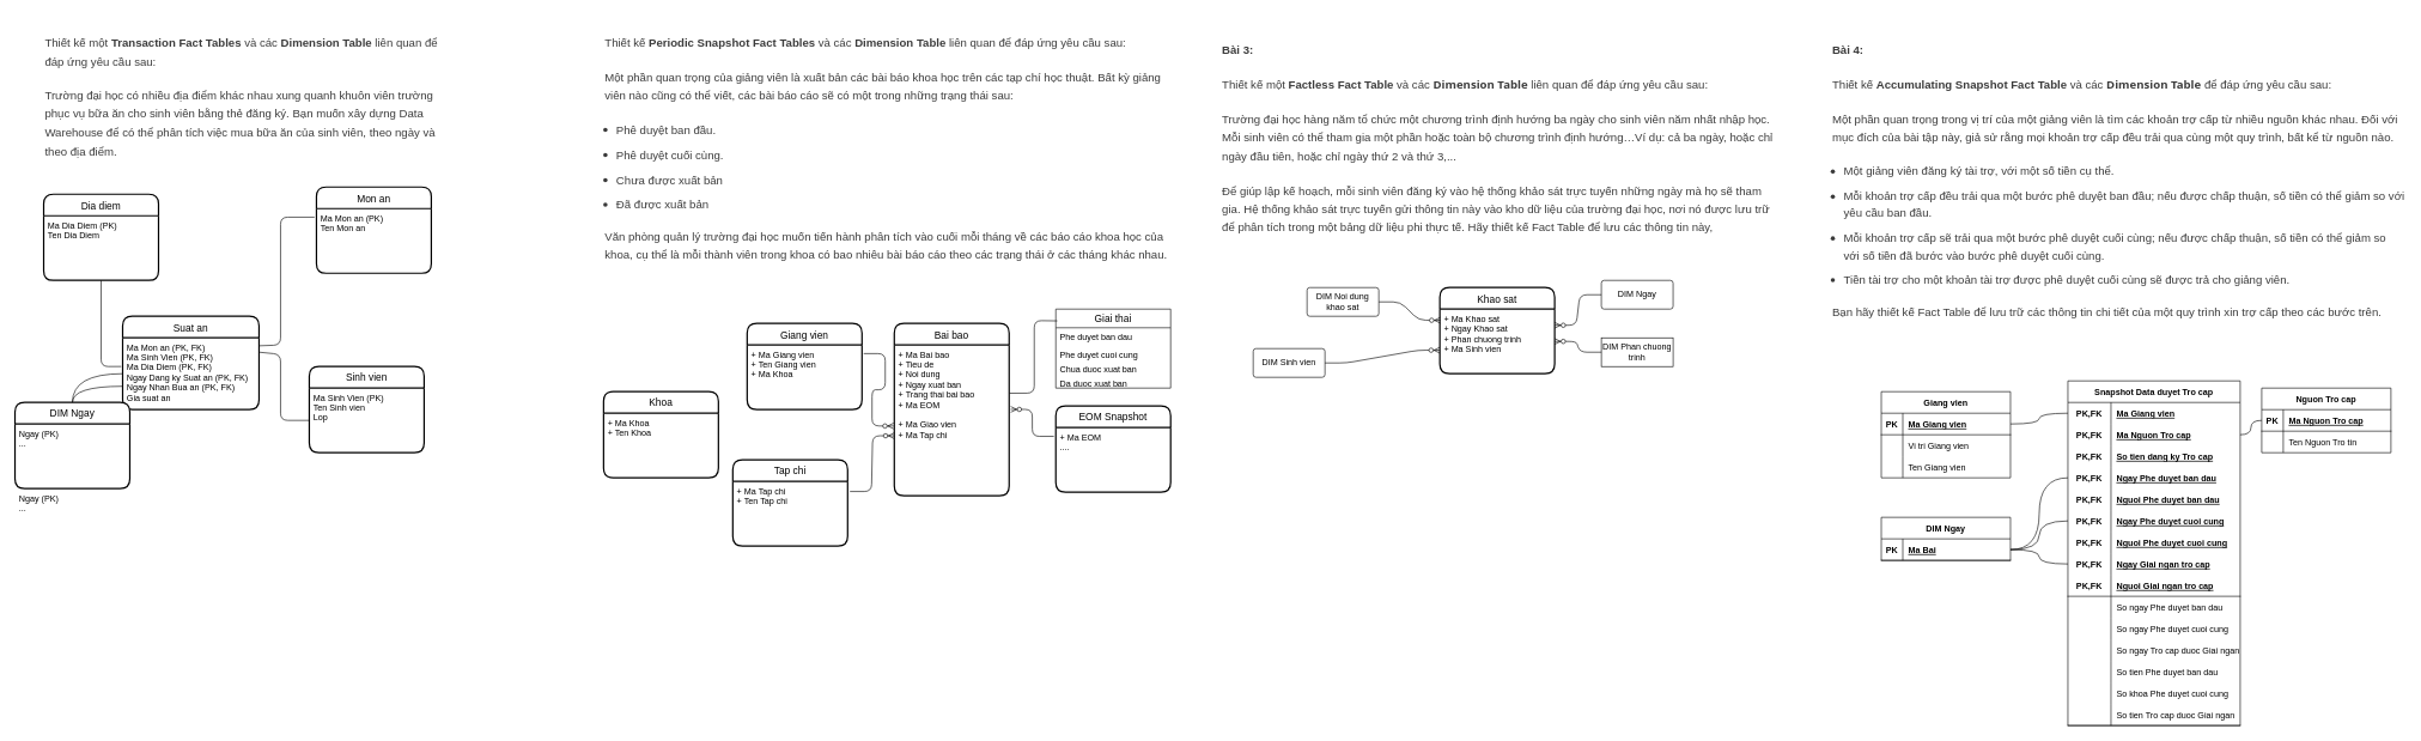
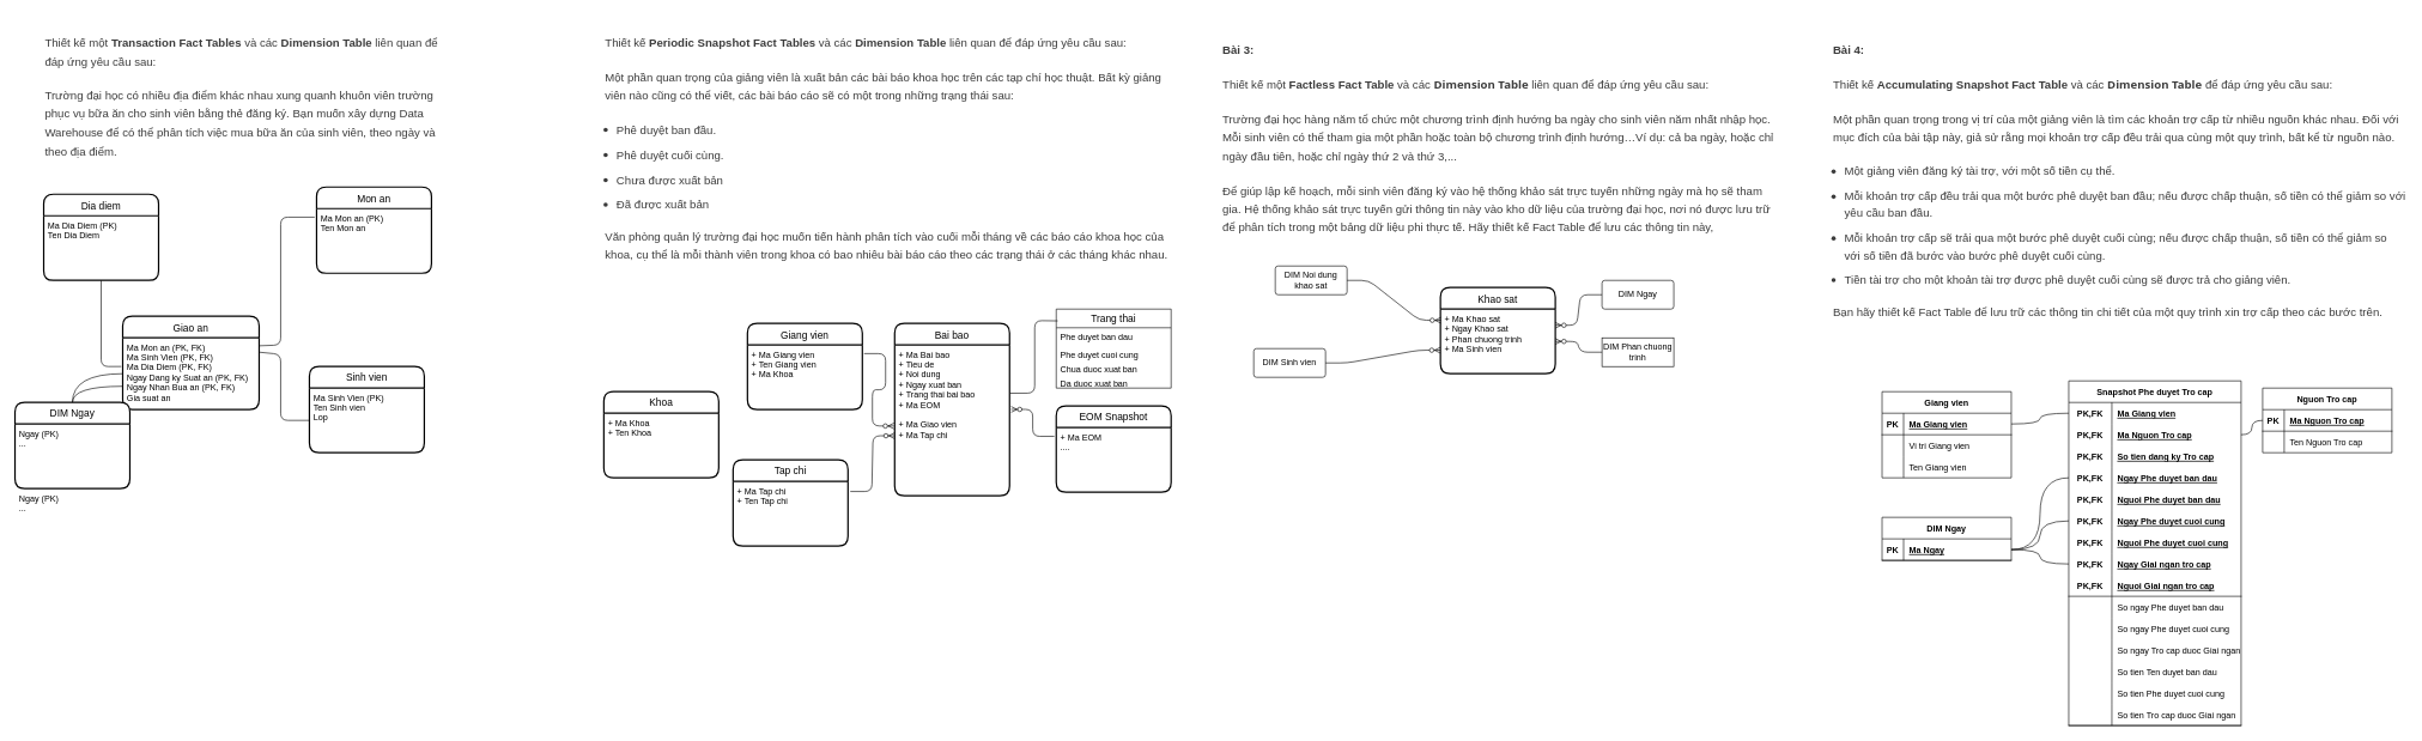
- <mxCell id="38" value="DIM Noi dung khao sat" style="rounded=1;arcSize=10;whiteSpace=wrap;html=1;align=center;" vertex="1" parent="1"><mxGeometry x="1820" y="400" width="100" height="40" as="geometry" /></mxCell>
+ <mxCell id="38" value="DIM Noi dung khao sat" style="rounded=1;arcSize=10;whiteSpace=wrap;html=1;align=center;" vertex="1" parent="1"><mxGeometry x="1775" y="370" width="100" height="40" as="geometry" /></mxCell>
- <mxCell id="25" value="Giai thai" style="swimlane;fontStyle=0;childLayout=stackLayout;horizontal=1;startSize=26;horizontalStack=0;resizeParent=1;resizeParentMax=0;resizeLast=0;collapsible=1;marginBottom=0;align=center;fontSize=14;" vertex="1" parent="1"><mxGeometry x="1470" y="430" width="160" height="110" as="geometry"><mxRectangle x="1500" y="430" width="100" height="30" as="alternateBounds" /></mxGeometry></mxCell>
+ <mxCell id="25" value="Trang thai" style="swimlane;fontStyle=0;childLayout=stackLayout;horizontal=1;startSize=26;horizontalStack=0;resizeParent=1;resizeParentMax=0;resizeLast=0;collapsible=1;marginBottom=0;align=center;fontSize=14;" vertex="1" parent="1"><mxGeometry x="1470" y="430" width="160" height="110" as="geometry"><mxRectangle x="1500" y="430" width="100" height="30" as="alternateBounds" /></mxGeometry></mxCell>
- <mxCell id="7" value="Suat an" style="swimlane;childLayout=stackLayout;horizontal=1;startSize=30;horizontalStack=0;rounded=1;fontSize=14;fontStyle=0;strokeWidth=2;resizeParent=0;resizeLast=1;shadow=0;dashed=0;align=center;" vertex="1" parent="1"><mxGeometry x="170" y="440" width="190" height="130" as="geometry" /></mxCell>
+ <mxCell id="7" value="Giao an" style="swimlane;childLayout=stackLayout;horizontal=1;startSize=30;horizontalStack=0;rounded=1;fontSize=14;fontStyle=0;strokeWidth=2;resizeParent=0;resizeLast=1;shadow=0;dashed=0;align=center;" vertex="1" parent="1"><mxGeometry x="170" y="440" width="190" height="130" as="geometry" /></mxCell>
- <mxCell id="67" value="Snapshot Data duyet Tro cap" style="shape=table;startSize=30;container=1;collapsible=1;childLayout=tableLayout;fixedRows=1;rowLines=0;fontStyle=1;align=center;resizeLast=1;" vertex="1" parent="1"><mxGeometry x="2880" y="530" width="240" height="480" as="geometry" /></mxCell>
+ <mxCell id="67" value="Snapshot Phe duyet Tro cap" style="shape=table;startSize=30;container=1;collapsible=1;childLayout=tableLayout;fixedRows=1;rowLines=0;fontStyle=1;align=center;resizeLast=1;" vertex="1" parent="1"><mxGeometry x="2880" y="530" width="240" height="480" as="geometry" /></mxCell>
- <mxCell id="62" value="Ten Nguon Tro tin" style="shape=partialRectangle;connectable=0;fillColor=none;top=0;left=0;bottom=0;right=0;align=left;spacingLeft=6;overflow=hidden;" vertex="1" parent="60"><mxGeometry x="30" width="150" height="30" as="geometry"><mxRectangle width="150" height="30" as="alternateBounds" /></mxGeometry></mxCell>
+ <mxCell id="62" value="Ten Nguon Tro cap" style="shape=partialRectangle;connectable=0;fillColor=none;top=0;left=0;bottom=0;right=0;align=left;spacingLeft=6;overflow=hidden;" vertex="1" parent="60"><mxGeometry x="30" width="150" height="30" as="geometry"><mxRectangle width="150" height="30" as="alternateBounds" /></mxGeometry></mxCell>
- <mxCell id="66" value="Ma Bai" style="shape=partialRectangle;connectable=0;fillColor=none;top=0;left=0;bottom=0;right=0;align=left;spacingLeft=6;fontStyle=5;overflow=hidden;" vertex="1" parent="64"><mxGeometry x="30" width="150" height="30" as="geometry"><mxRectangle width="150" height="30" as="alternateBounds" /></mxGeometry></mxCell>
+ <mxCell id="66" value="Ma Ngay" style="shape=partialRectangle;connectable=0;fillColor=none;top=0;left=0;bottom=0;right=0;align=left;spacingLeft=6;fontStyle=5;overflow=hidden;" vertex="1" parent="64"><mxGeometry x="30" width="150" height="30" as="geometry"><mxRectangle width="150" height="30" as="alternateBounds" /></mxGeometry></mxCell>
- <mxCell id="106" value="So tien Phe duyet ban dau" style="shape=partialRectangle;connectable=0;fillColor=none;top=0;left=0;bottom=0;right=0;align=left;spacingLeft=6;fontStyle=0;overflow=hidden;strokeColor=none;" vertex="1" parent="104"><mxGeometry x="60" width="180" height="30" as="geometry"><mxRectangle width="180" height="30" as="alternateBounds" /></mxGeometry></mxCell>
+ <mxCell id="106" value="So tien Ten duyet ban dau" style="shape=partialRectangle;connectable=0;fillColor=none;top=0;left=0;bottom=0;right=0;align=left;spacingLeft=6;fontStyle=0;overflow=hidden;strokeColor=none;" vertex="1" parent="104"><mxGeometry x="60" width="180" height="30" as="geometry"><mxRectangle width="180" height="30" as="alternateBounds" /></mxGeometry></mxCell>
- <mxCell id="109" value="So khoa Phe duyet cuoi cung" style="shape=partialRectangle;connectable=0;fillColor=none;top=0;left=0;bottom=0;right=0;align=left;spacingLeft=6;fontStyle=0;overflow=hidden;strokeColor=none;" vertex="1" parent="107"><mxGeometry x="60" width="180" height="30" as="geometry"><mxRectangle width="180" height="30" as="alternateBounds" /></mxGeometry></mxCell>
+ <mxCell id="109" value="So tien Phe duyet cuoi cung" style="shape=partialRectangle;connectable=0;fillColor=none;top=0;left=0;bottom=0;right=0;align=left;spacingLeft=6;fontStyle=0;overflow=hidden;strokeColor=none;" vertex="1" parent="107"><mxGeometry x="60" width="180" height="30" as="geometry"><mxRectangle width="180" height="30" as="alternateBounds" /></mxGeometry></mxCell>
